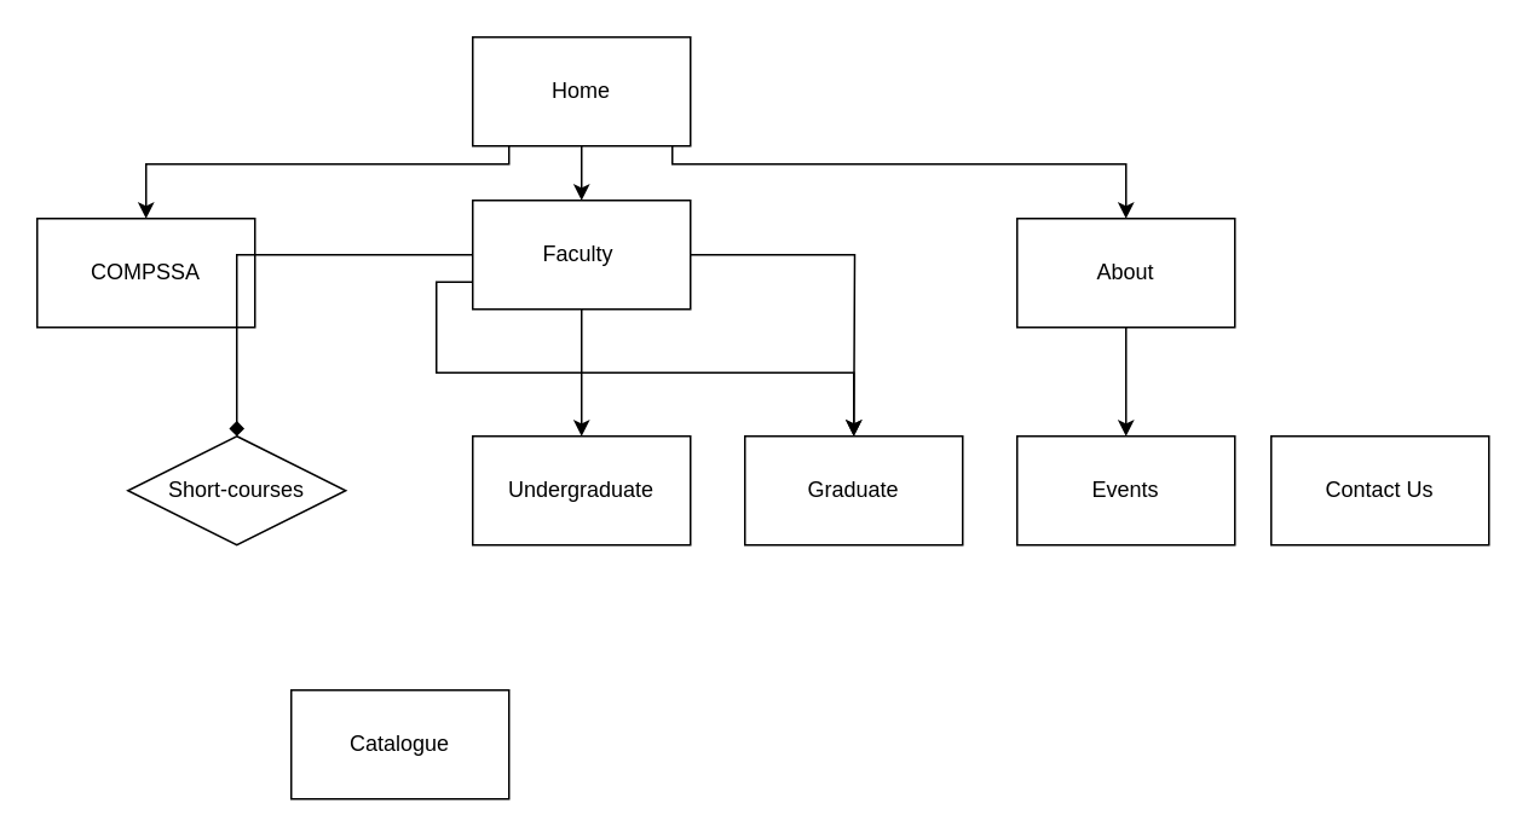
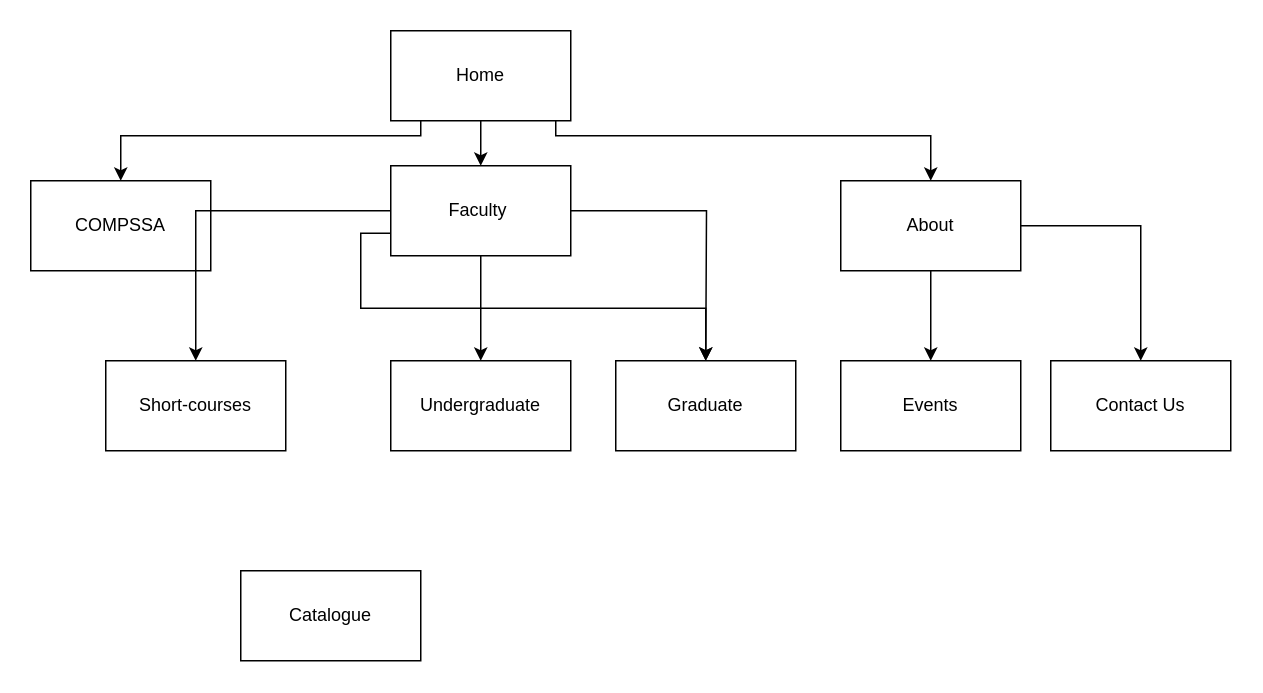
+ <mxCell id="7" style="edgeStyle=orthogonalEdgeStyle;rounded=0;orthogonalLoop=1;jettySize=auto;html=1;" edge="1" parent="1" source="8" target="19"><mxGeometry relative="1" as="geometry" /></mxCell>
- <mxCell id="12" style="edgeStyle=orthogonalEdgeStyle;rounded=0;orthogonalLoop=1;jettySize=auto;html=1;endArrow=diamond;" edge="1" parent="1" source="14" target="17"><mxGeometry relative="1" as="geometry" /></mxCell>
+ <mxCell id="12" style="edgeStyle=orthogonalEdgeStyle;rounded=0;orthogonalLoop=1;jettySize=auto;html=1;" edge="1" parent="1" source="14" target="17"><mxGeometry relative="1" as="geometry" /></mxCell>
- <mxCell id="17" value="Short-courses" style="rhombus;whiteSpace=wrap;html=1;" vertex="1" parent="1"><mxGeometry x="70" y="240" width="120" height="60" as="geometry" /></mxCell>
+ <mxCell id="17" value="Short-courses" style="rounded=0;whiteSpace=wrap;html=1;" vertex="1" parent="1"><mxGeometry x="70" y="240" width="120" height="60" as="geometry" /></mxCell>
